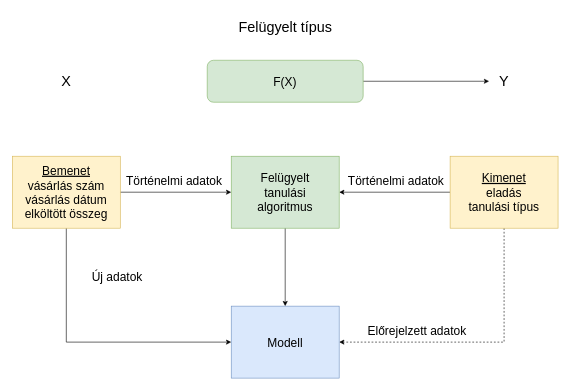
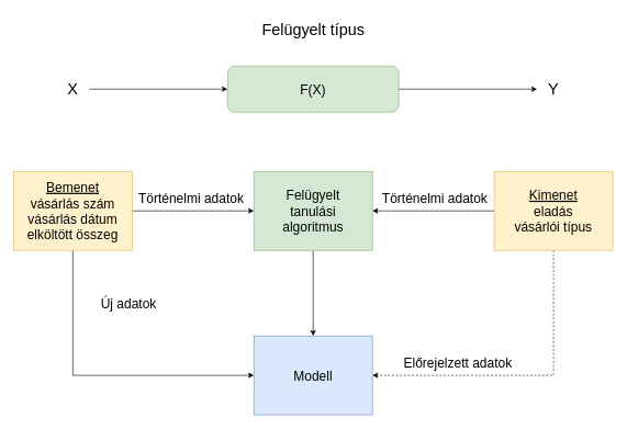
+ <mxCell id="2" style="edgeStyle=orthogonalEdgeStyle;rounded=0;orthogonalLoop=1;jettySize=auto;html=1;exitX=1;exitY=0.5;exitDx=0;exitDy=0;entryX=0;entryY=0.5;entryDx=0;entryDy=0;fontSize=20;" edge="1" parent="1" source="3" target="5"><mxGeometry relative="1" as="geometry" /></mxCell>
- <mxCell id="13" value="&lt;font style=&quot;font-size: 20px&quot;&gt;&lt;u&gt;Kimenet&lt;/u&gt;&lt;br&gt;eladás&lt;br&gt;tanulási típus&lt;br&gt;&lt;/font&gt;" style="rounded=0;whiteSpace=wrap;html=1;fillColor=#fff2cc;strokeColor=#d6b656;" vertex="1" parent="1"><mxGeometry x="750" y="260" width="180" height="120" as="geometry" /></mxCell>
+ <mxCell id="13" value="&lt;font style=&quot;font-size: 20px&quot;&gt;&lt;u&gt;Kimenet&lt;/u&gt;&lt;br&gt;eladás&lt;br&gt;vásárlói típus&lt;br&gt;&lt;/font&gt;" style="rounded=0;whiteSpace=wrap;html=1;fillColor=#fff2cc;strokeColor=#d6b656;" vertex="1" parent="1"><mxGeometry x="750" y="260" width="180" height="120" as="geometry" /></mxCell>
